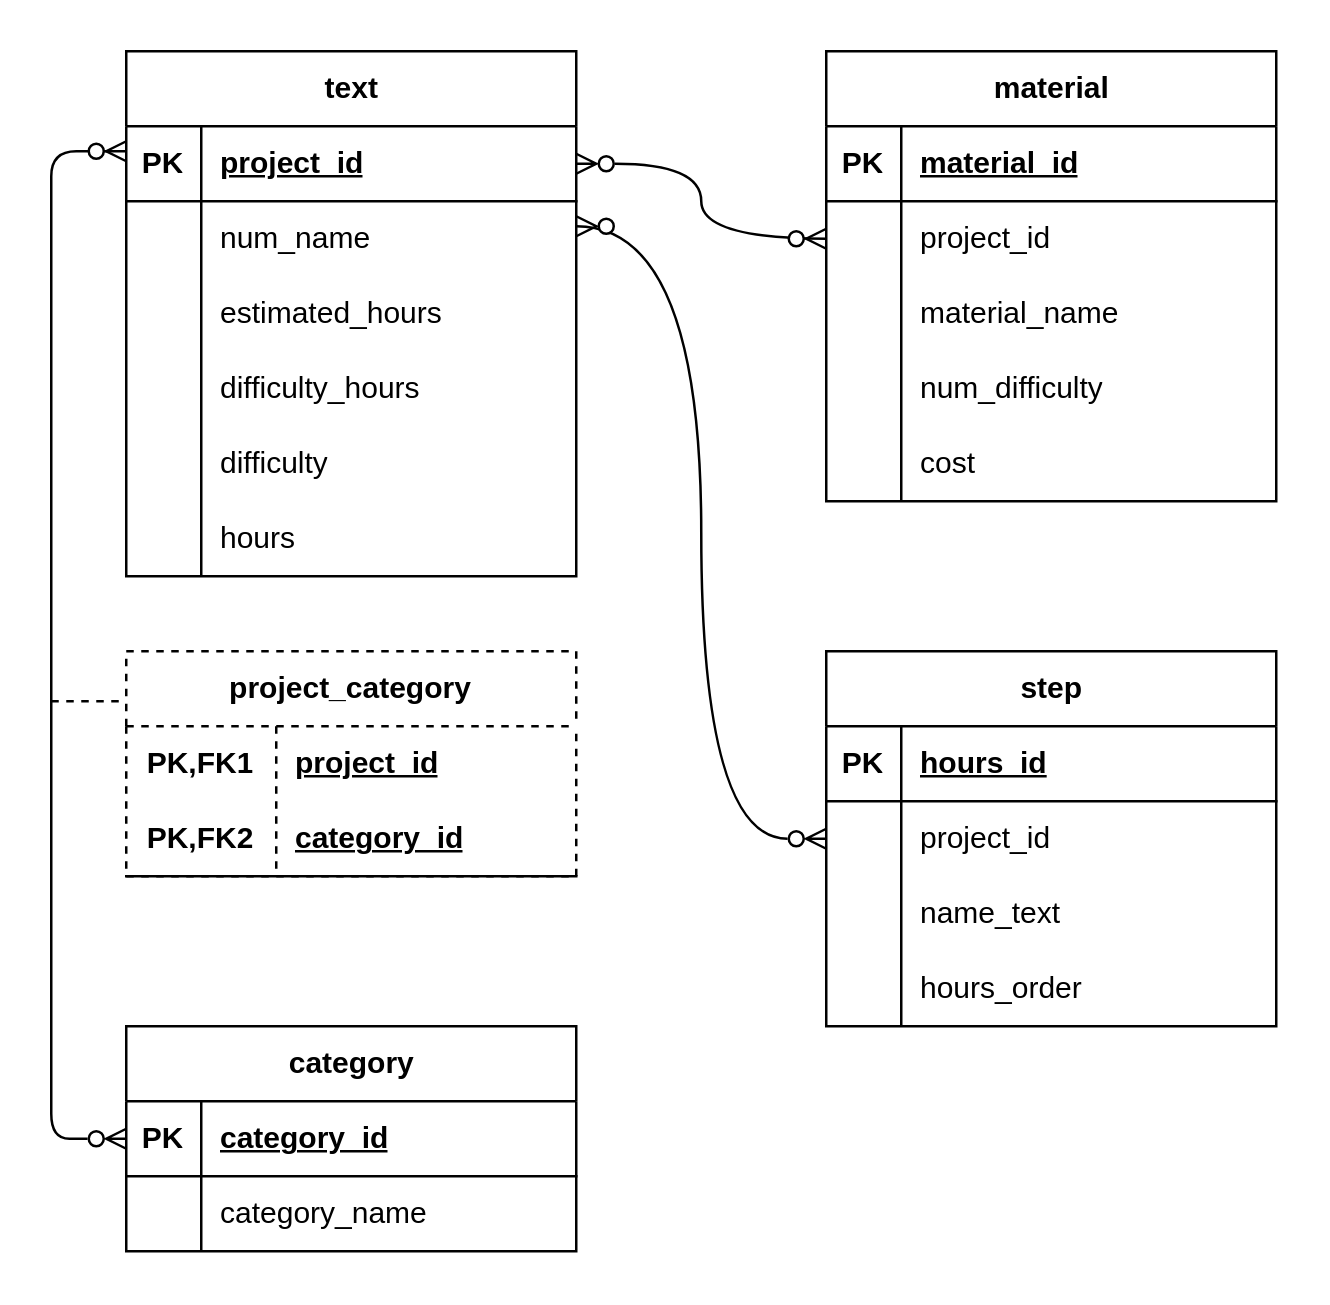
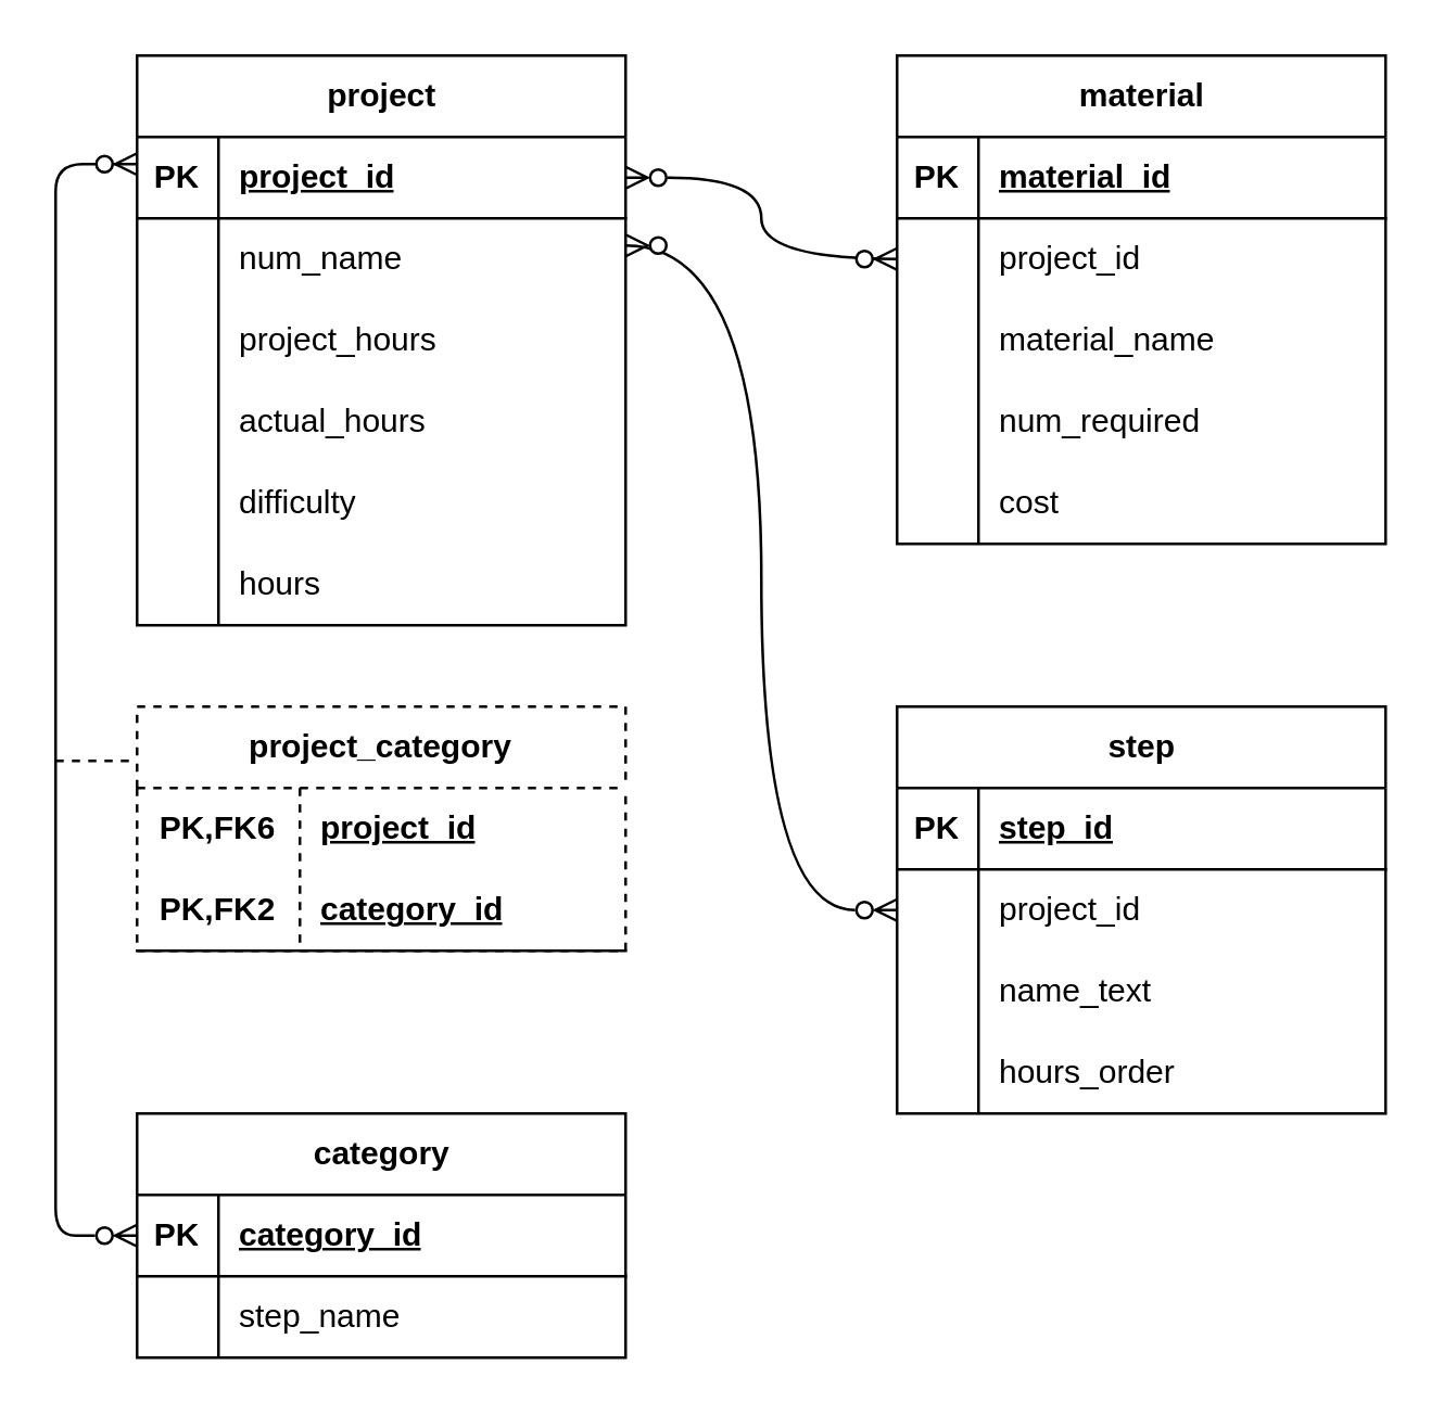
- <mxCell id="2" value="text" style="shape=table;startSize=30;container=1;collapsible=1;childLayout=tableLayout;fixedRows=1;rowLines=0;fontStyle=1;align=center;resizeLast=1;html=1;" vertex="1" parent="1"><mxGeometry x="50" y="20" width="180" height="210" as="geometry" /></mxCell>
+ <mxCell id="2" value="project" style="shape=table;startSize=30;container=1;collapsible=1;childLayout=tableLayout;fixedRows=1;rowLines=0;fontStyle=1;align=center;resizeLast=1;html=1;" vertex="1" parent="1"><mxGeometry x="50" y="20" width="180" height="210" as="geometry" /></mxCell>
- <mxCell id="11" value="estimated_hours" style="shape=partialRectangle;connectable=0;fillColor=none;top=0;left=0;bottom=0;right=0;align=left;spacingLeft=6;overflow=hidden;whiteSpace=wrap;html=1;" vertex="1" parent="9"><mxGeometry x="30" width="150" height="30" as="geometry"><mxRectangle width="150" height="30" as="alternateBounds" /></mxGeometry></mxCell>
+ <mxCell id="11" value="project_hours" style="shape=partialRectangle;connectable=0;fillColor=none;top=0;left=0;bottom=0;right=0;align=left;spacingLeft=6;overflow=hidden;whiteSpace=wrap;html=1;" vertex="1" parent="9"><mxGeometry x="30" width="150" height="30" as="geometry"><mxRectangle width="150" height="30" as="alternateBounds" /></mxGeometry></mxCell>
- <mxCell id="14" value="difficulty_hours" style="shape=partialRectangle;connectable=0;fillColor=none;top=0;left=0;bottom=0;right=0;align=left;spacingLeft=6;overflow=hidden;whiteSpace=wrap;html=1;" vertex="1" parent="12"><mxGeometry x="30" width="150" height="30" as="geometry"><mxRectangle width="150" height="30" as="alternateBounds" /></mxGeometry></mxCell>
+ <mxCell id="14" value="actual_hours" style="shape=partialRectangle;connectable=0;fillColor=none;top=0;left=0;bottom=0;right=0;align=left;spacingLeft=6;overflow=hidden;whiteSpace=wrap;html=1;" vertex="1" parent="12"><mxGeometry x="30" width="150" height="30" as="geometry"><mxRectangle width="150" height="30" as="alternateBounds" /></mxGeometry></mxCell>
- <mxCell id="33" value="num_difficulty" style="shape=partialRectangle;connectable=0;fillColor=none;top=0;left=0;bottom=0;right=0;align=left;spacingLeft=6;overflow=hidden;whiteSpace=wrap;html=1;" vertex="1" parent="31"><mxGeometry x="30" width="150" height="30" as="geometry"><mxRectangle width="150" height="30" as="alternateBounds" /></mxGeometry></mxCell>
+ <mxCell id="33" value="num_required" style="shape=partialRectangle;connectable=0;fillColor=none;top=0;left=0;bottom=0;right=0;align=left;spacingLeft=6;overflow=hidden;whiteSpace=wrap;html=1;" vertex="1" parent="31"><mxGeometry x="30" width="150" height="30" as="geometry"><mxRectangle width="150" height="30" as="alternateBounds" /></mxGeometry></mxCell>
- <mxCell id="39" value="PK,FK1" style="shape=partialRectangle;connectable=0;fillColor=none;top=0;left=0;bottom=0;right=0;fontStyle=1;overflow=hidden;html=1;whiteSpace=wrap;" vertex="1" parent="38"><mxGeometry width="60" height="30" as="geometry"><mxRectangle width="60" height="30" as="alternateBounds" /></mxGeometry></mxCell>
+ <mxCell id="39" value="PK,FK6" style="shape=partialRectangle;connectable=0;fillColor=none;top=0;left=0;bottom=0;right=0;fontStyle=1;overflow=hidden;html=1;whiteSpace=wrap;" vertex="1" parent="38"><mxGeometry width="60" height="30" as="geometry"><mxRectangle width="60" height="30" as="alternateBounds" /></mxGeometry></mxCell>
- <mxCell id="47" value="hours_id" style="shape=partialRectangle;connectable=0;fillColor=none;top=0;left=0;bottom=0;right=0;align=left;spacingLeft=6;fontStyle=5;overflow=hidden;whiteSpace=wrap;html=1;" vertex="1" parent="45"><mxGeometry x="30" width="150" height="30" as="geometry"><mxRectangle width="150" height="30" as="alternateBounds" /></mxGeometry></mxCell>
+ <mxCell id="47" value="step_id" style="shape=partialRectangle;connectable=0;fillColor=none;top=0;left=0;bottom=0;right=0;align=left;spacingLeft=6;fontStyle=5;overflow=hidden;whiteSpace=wrap;html=1;" vertex="1" parent="45"><mxGeometry x="30" width="150" height="30" as="geometry"><mxRectangle width="150" height="30" as="alternateBounds" /></mxGeometry></mxCell>
- <mxCell id="63" value="category_name" style="shape=partialRectangle;connectable=0;fillColor=none;top=0;left=0;bottom=0;right=0;align=left;spacingLeft=6;overflow=hidden;whiteSpace=wrap;html=1;" vertex="1" parent="61"><mxGeometry x="30" width="150" height="30" as="geometry"><mxRectangle width="150" height="30" as="alternateBounds" /></mxGeometry></mxCell>
+ <mxCell id="63" value="step_name" style="shape=partialRectangle;connectable=0;fillColor=none;top=0;left=0;bottom=0;right=0;align=left;spacingLeft=6;overflow=hidden;whiteSpace=wrap;html=1;" vertex="1" parent="61"><mxGeometry x="30" width="150" height="30" as="geometry"><mxRectangle width="150" height="30" as="alternateBounds" /></mxGeometry></mxCell>
